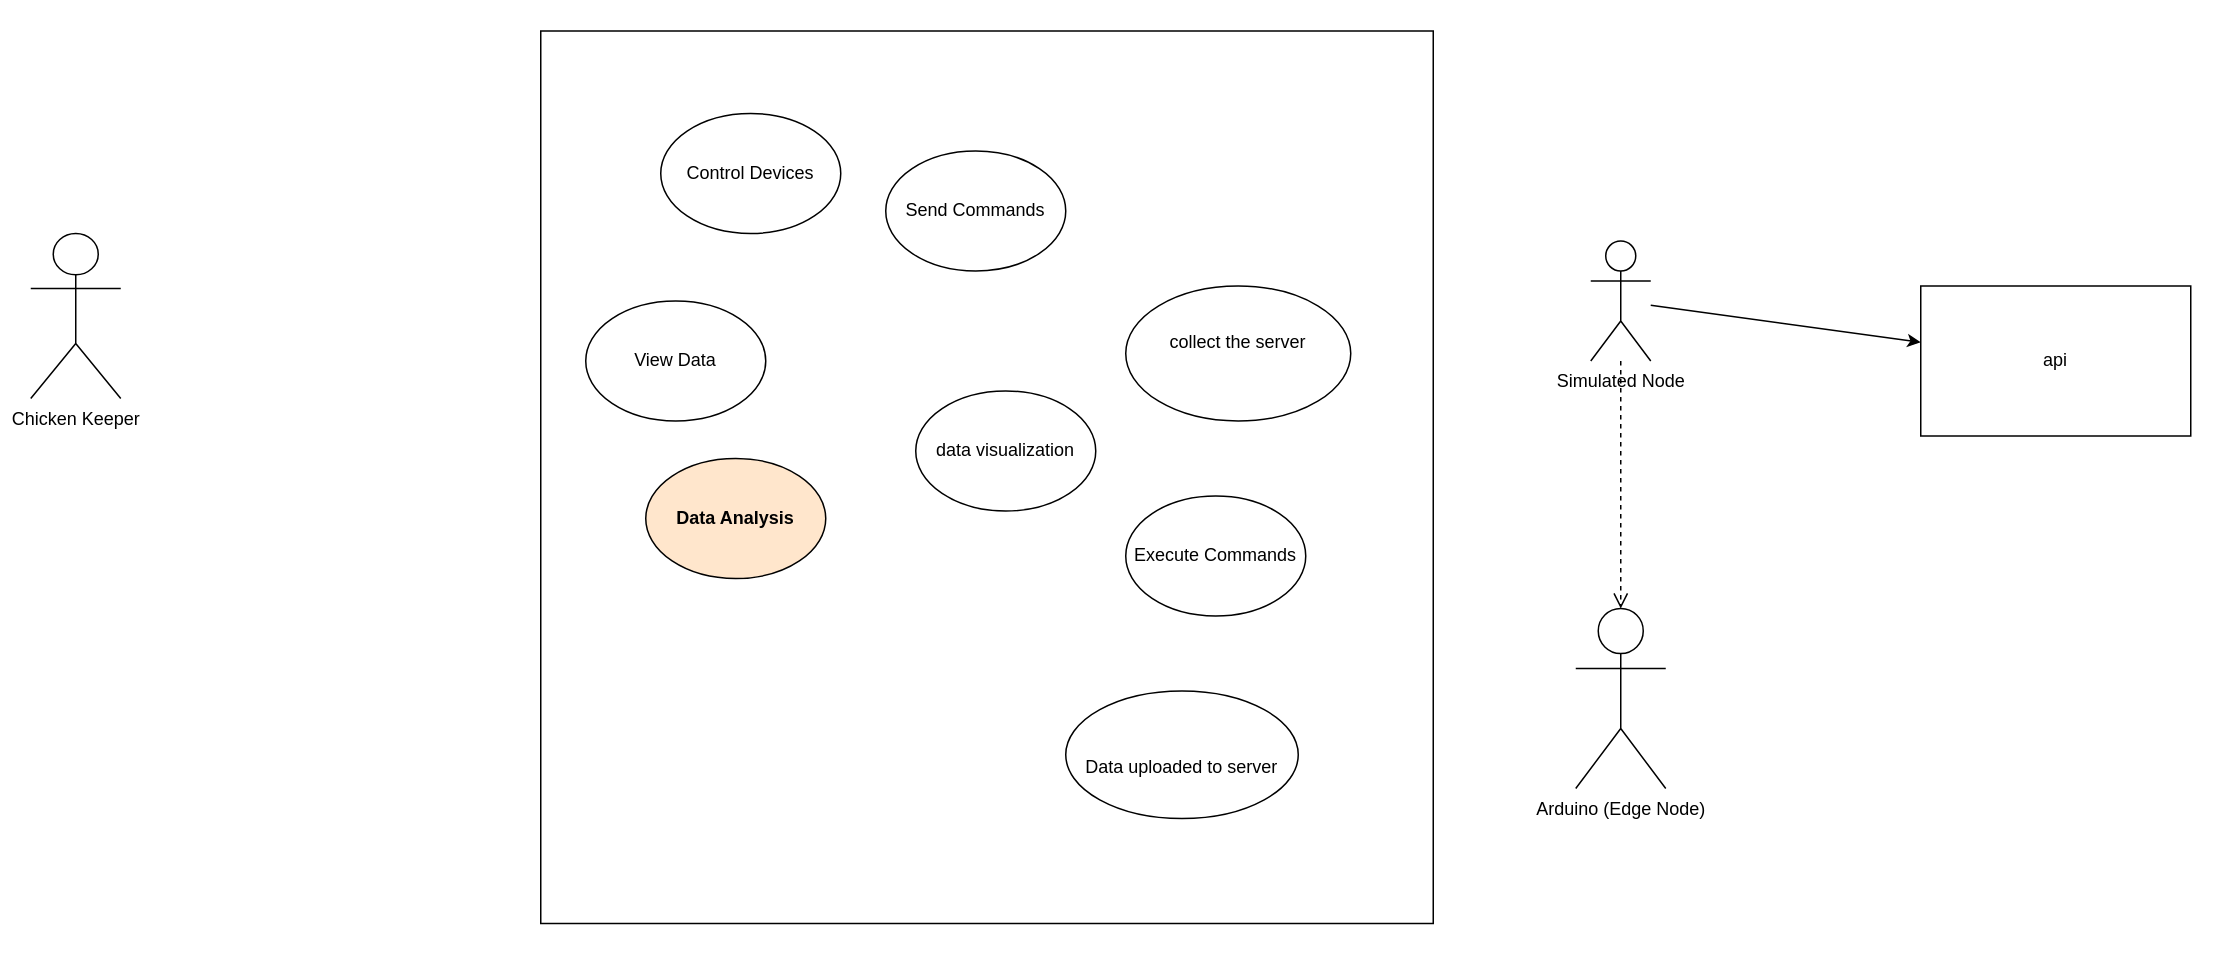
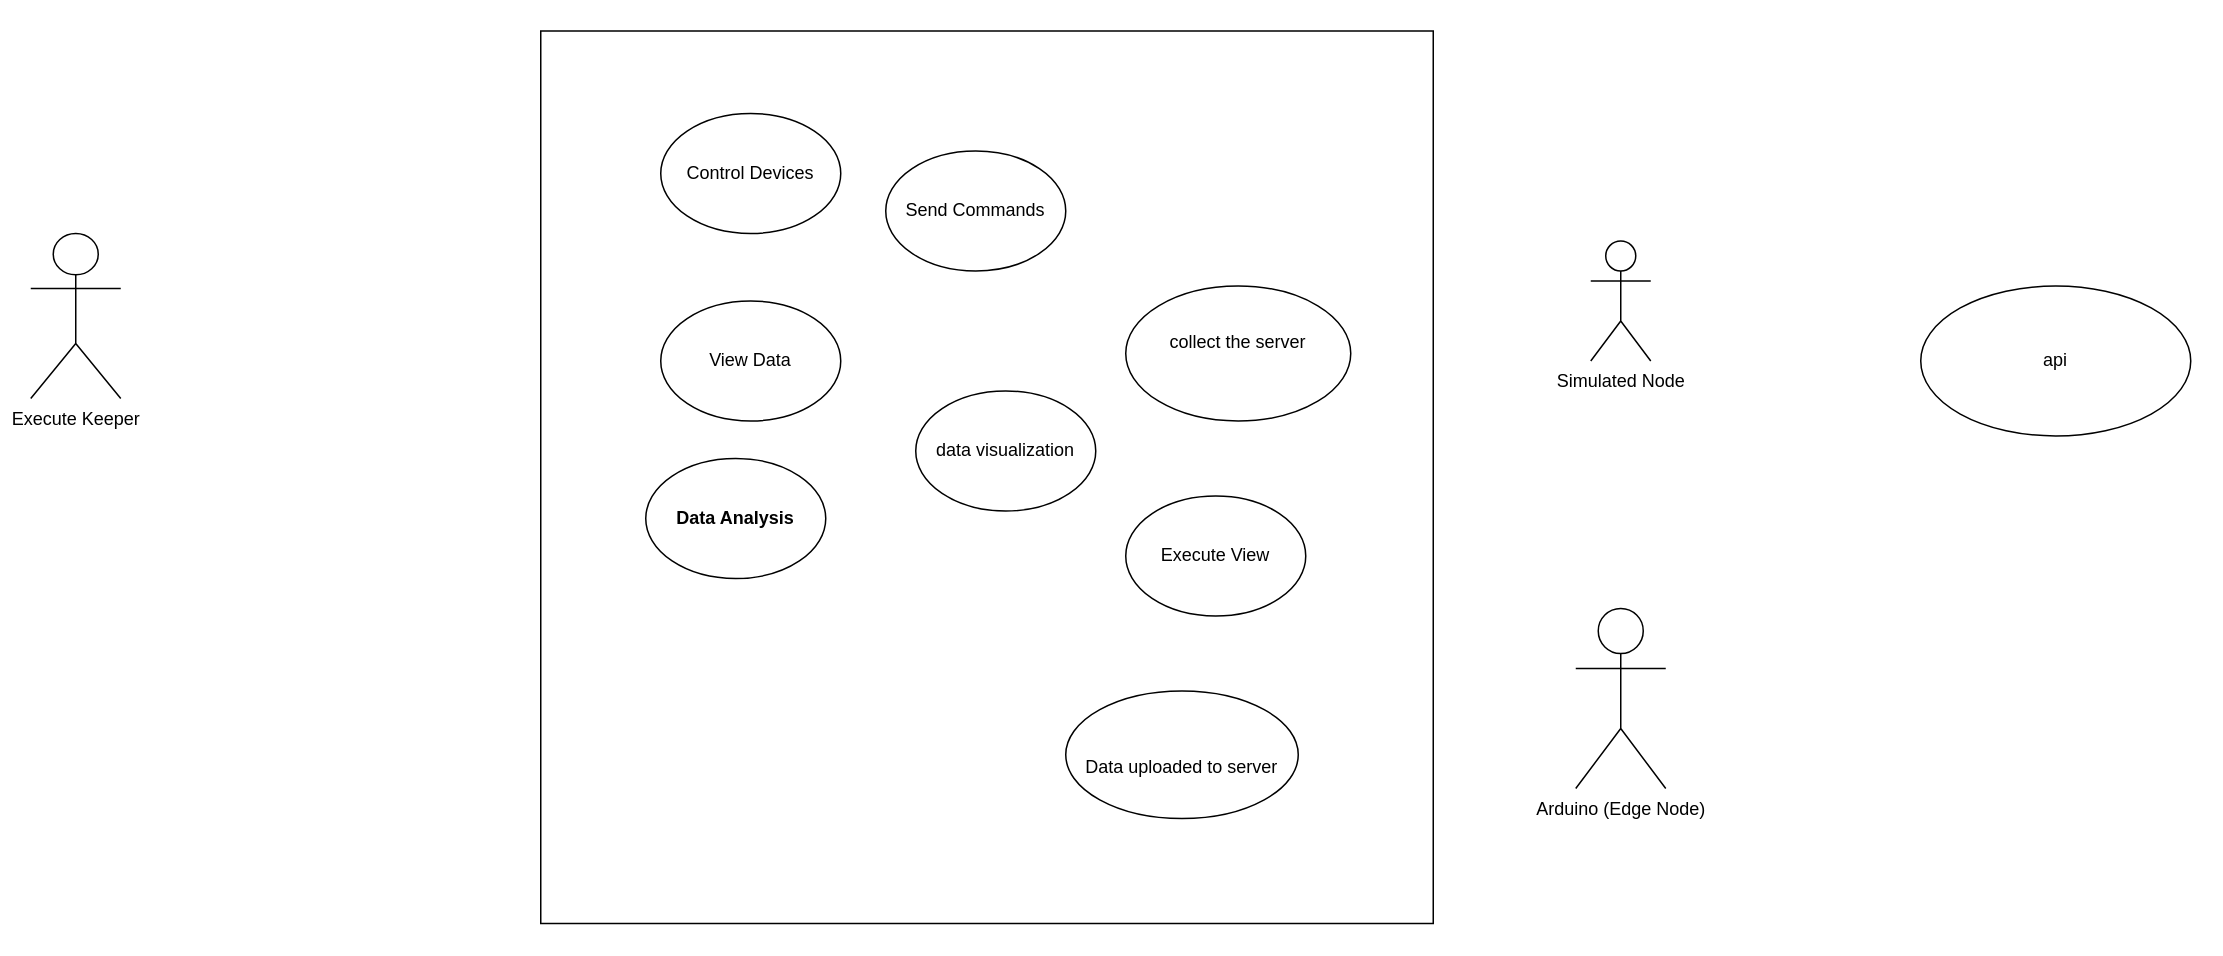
- <mxCell id="6" value="" style="endArrow=classic;html=1;rounded=0;" edge="1" parent="1" source="5" target="4"><mxGeometry width="50" height="50" relative="1" as="geometry"><mxPoint x="1270" y="260" as="sourcePoint" /><mxPoint x="1180" y="220" as="targetPoint" /></mxGeometry></mxCell>
- <mxCell id="10" value="View Data" style="ellipse;whiteSpace=wrap;html=1;" vertex="1" parent="1"><mxGeometry x="390" y="200" width="120" height="80" as="geometry" /></mxCell>
+ <mxCell id="10" value="View Data" style="ellipse;whiteSpace=wrap;html=1;" vertex="1" parent="1"><mxGeometry x="440" y="200" width="120" height="80" as="geometry" /></mxCell>
- <mxCell id="4" value="&lt;span style=&quot;text-wrap-mode: nowrap;&quot;&gt;api&lt;/span&gt;" style="whiteSpace=wrap;html=1;rounded=0;" vertex="1" parent="1"><mxGeometry x="1280" y="190" width="180" height="100" as="geometry" /></mxCell>
+ <mxCell id="4" value="&lt;span style=&quot;text-wrap-mode: nowrap;&quot;&gt;api&lt;/span&gt;" style="ellipse;whiteSpace=wrap;html=1;" vertex="1" parent="1"><mxGeometry x="1280" y="190" width="180" height="100" as="geometry" /></mxCell>
- <mxCell id="2" value="Chicken Keeper" style="shape=umlActor;verticalLabelPosition=bottom;verticalAlign=top;html=1;outlineConnect=0;" vertex="1" parent="1"><mxGeometry x="20" y="155" width="60" height="110" as="geometry" /></mxCell>
+ <mxCell id="2" value="Execute Keeper" style="shape=umlActor;verticalLabelPosition=bottom;verticalAlign=top;html=1;outlineConnect=0;" vertex="1" parent="1"><mxGeometry x="20" y="155" width="60" height="110" as="geometry" /></mxCell>
- <mxCell id="7" value="" style="html=1;verticalAlign=bottom;endArrow=open;dashed=1;endSize=8;curved=0;rounded=0;" edge="1" parent="1" source="5" target="3"><mxGeometry relative="1" as="geometry"><mxPoint x="1170" y="290" as="sourcePoint" /><mxPoint x="940" y="450" as="targetPoint" /></mxGeometry></mxCell>
- <mxCell id="11" value="&lt;strong&gt;Data Analysis&lt;/strong&gt;" style="ellipse;whiteSpace=wrap;html=1;fillColor=#ffe6cc;" vertex="1" parent="1"><mxGeometry x="430" y="305" width="120" height="80" as="geometry" /></mxCell>
+ <mxCell id="11" value="&lt;strong&gt;Data Analysis&lt;/strong&gt;" style="ellipse;whiteSpace=wrap;html=1;" vertex="1" parent="1"><mxGeometry x="430" y="305" width="120" height="80" as="geometry" /></mxCell>
- <mxCell id="15" value="Execute Commands" style="ellipse;whiteSpace=wrap;html=1;" vertex="1" parent="1"><mxGeometry x="750" y="330" width="120" height="80" as="geometry" /></mxCell>
+ <mxCell id="15" value="Execute View" style="ellipse;whiteSpace=wrap;html=1;" vertex="1" parent="1"><mxGeometry x="750" y="330" width="120" height="80" as="geometry" /></mxCell>
